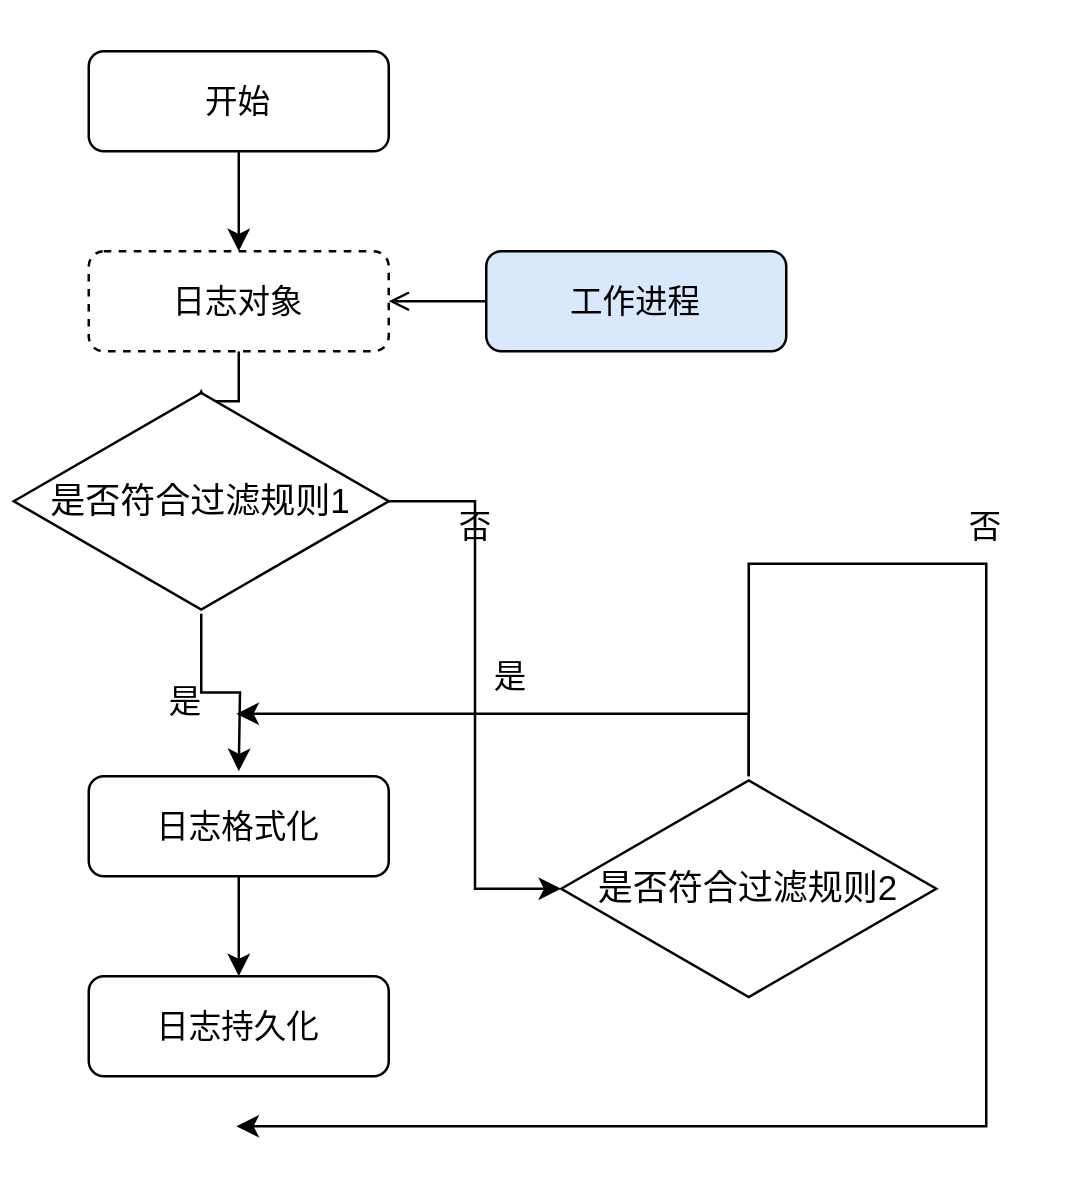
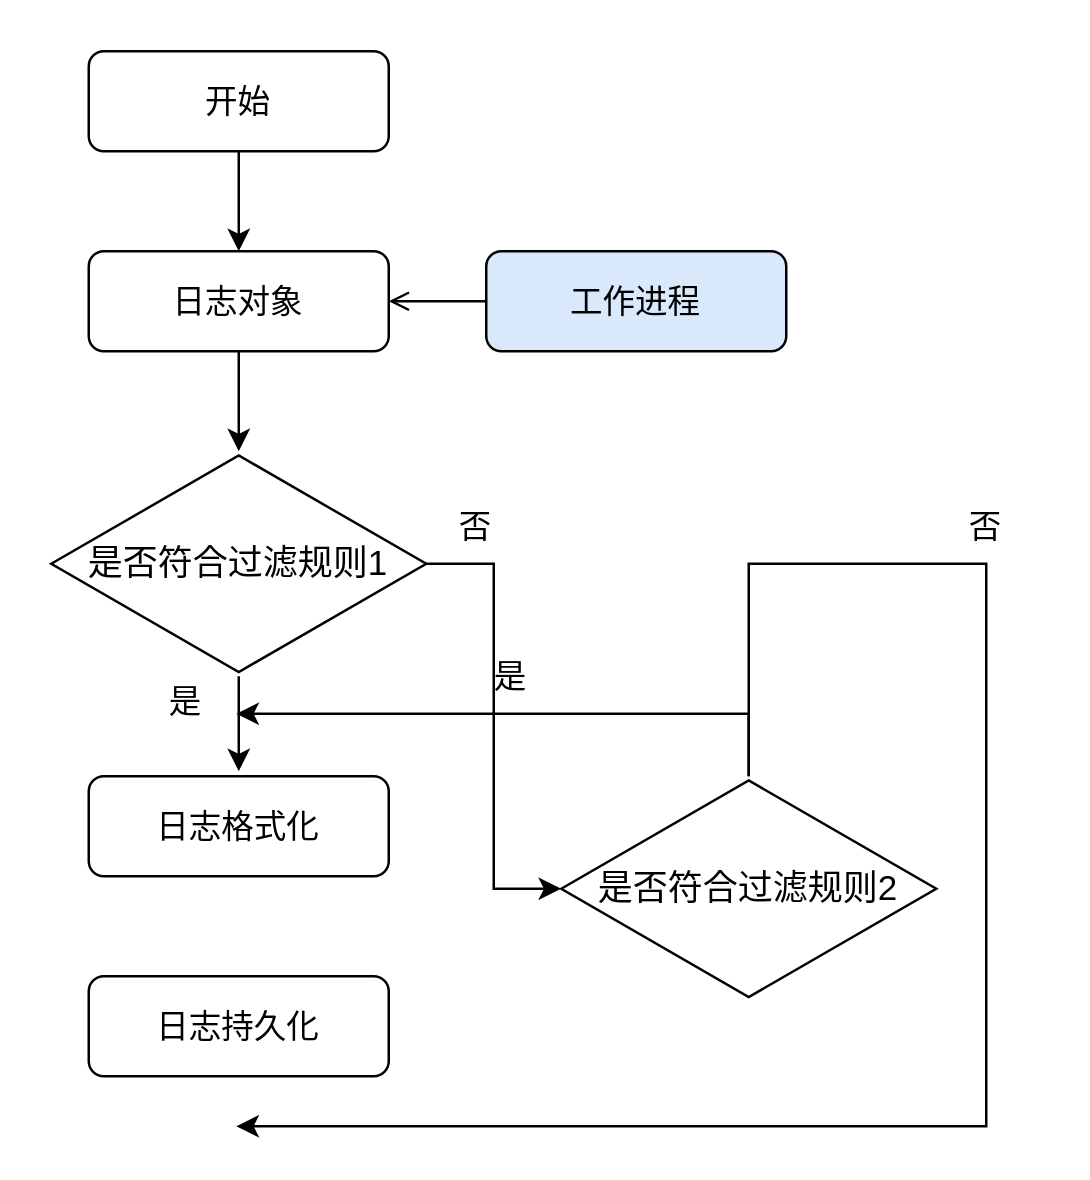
- <mxCell id="5" value="日志对象" style="rounded=1;whiteSpace=wrap;html=1;fontSize=13;glass=0;strokeWidth=1;shadow=0;dashed=1;" vertex="1" parent="1"><mxGeometry x="35" y="100" width="120" height="40" as="geometry" /></mxCell>
+ <mxCell id="5" value="日志对象" style="rounded=1;whiteSpace=wrap;html=1;fontSize=13;glass=0;strokeWidth=1;shadow=0;" vertex="1" parent="1"><mxGeometry x="35" y="100" width="120" height="40" as="geometry" /></mxCell>
- <mxCell id="10" value="&lt;font style=&quot;font-size: 14px&quot;&gt;是否符合过滤规则1&lt;/font&gt;" style="html=1;whiteSpace=wrap;aspect=fixed;shape=isoRectangle;" vertex="1" parent="1"><mxGeometry x="5" y="155" width="150" height="90" as="geometry" /></mxCell>
+ <mxCell id="10" value="&lt;font style=&quot;font-size: 14px&quot;&gt;是否符合过滤规则1&lt;/font&gt;" style="html=1;whiteSpace=wrap;aspect=fixed;shape=isoRectangle;" vertex="1" parent="1"><mxGeometry x="20" y="180" width="150" height="90" as="geometry" /></mxCell>
- <mxCell id="11" style="edgeStyle=orthogonalEdgeStyle;rounded=0;orthogonalLoop=1;jettySize=auto;html=1;exitX=0.5;exitY=1;exitDx=0;exitDy=0;entryX=0.5;entryY=0;entryDx=0;entryDy=0;" edge="1" parent="1" source="12" target="13"><mxGeometry relative="1" as="geometry" /></mxCell>
